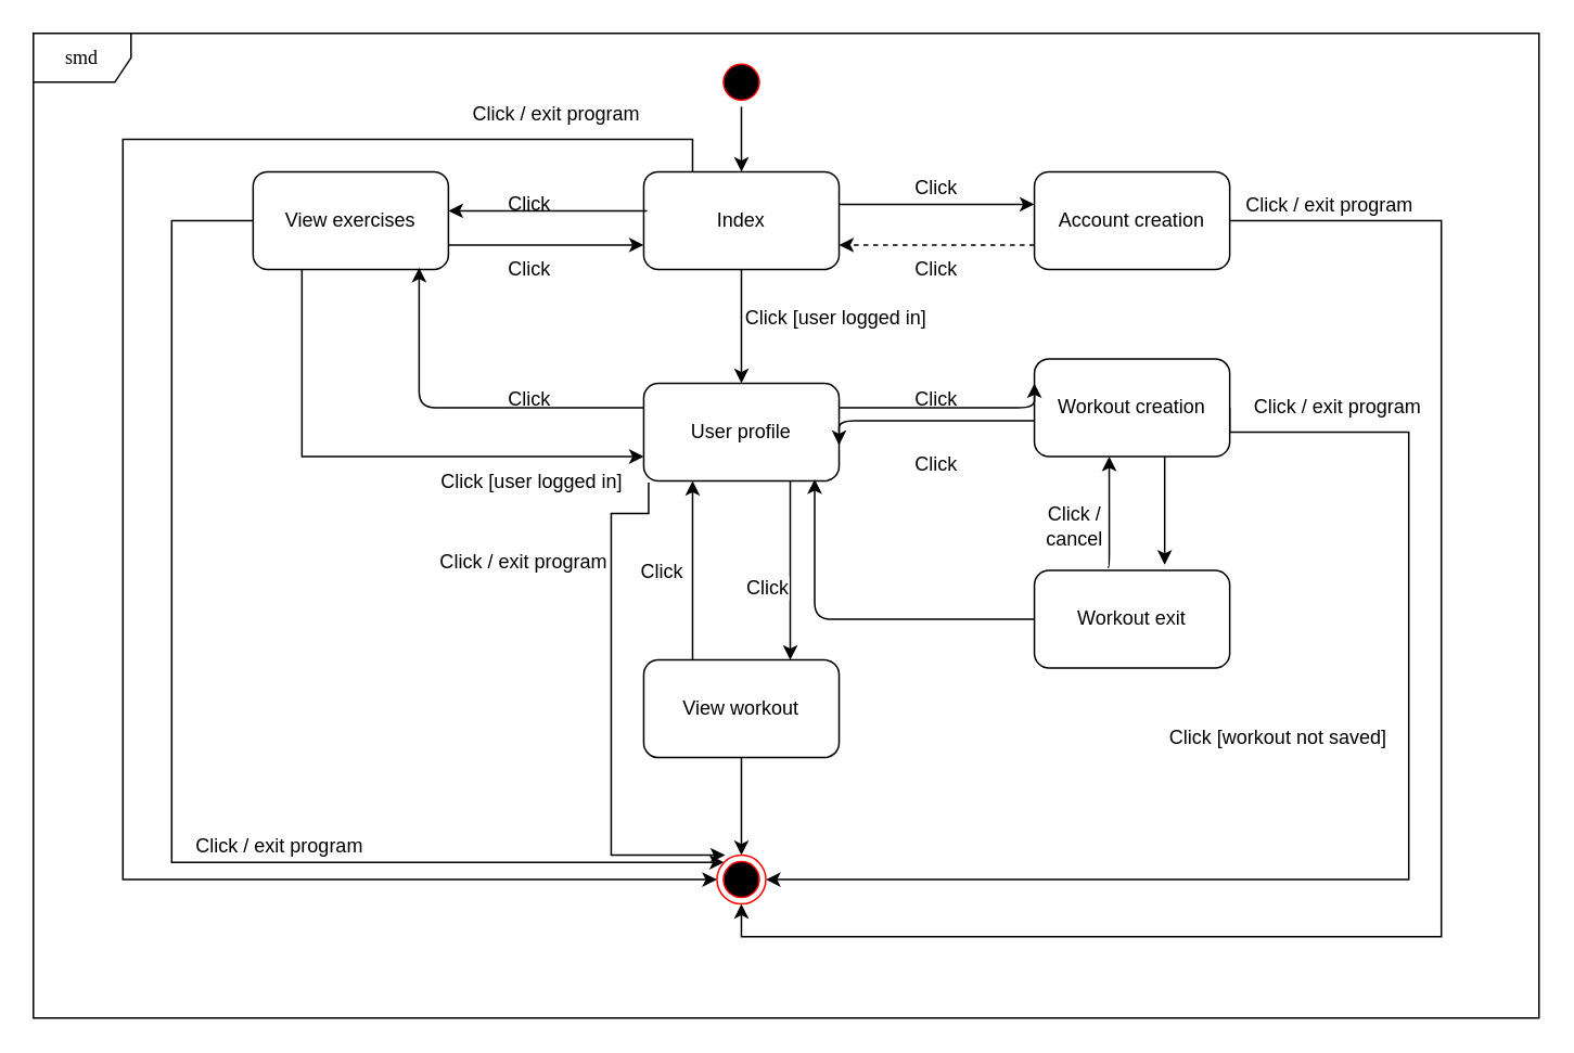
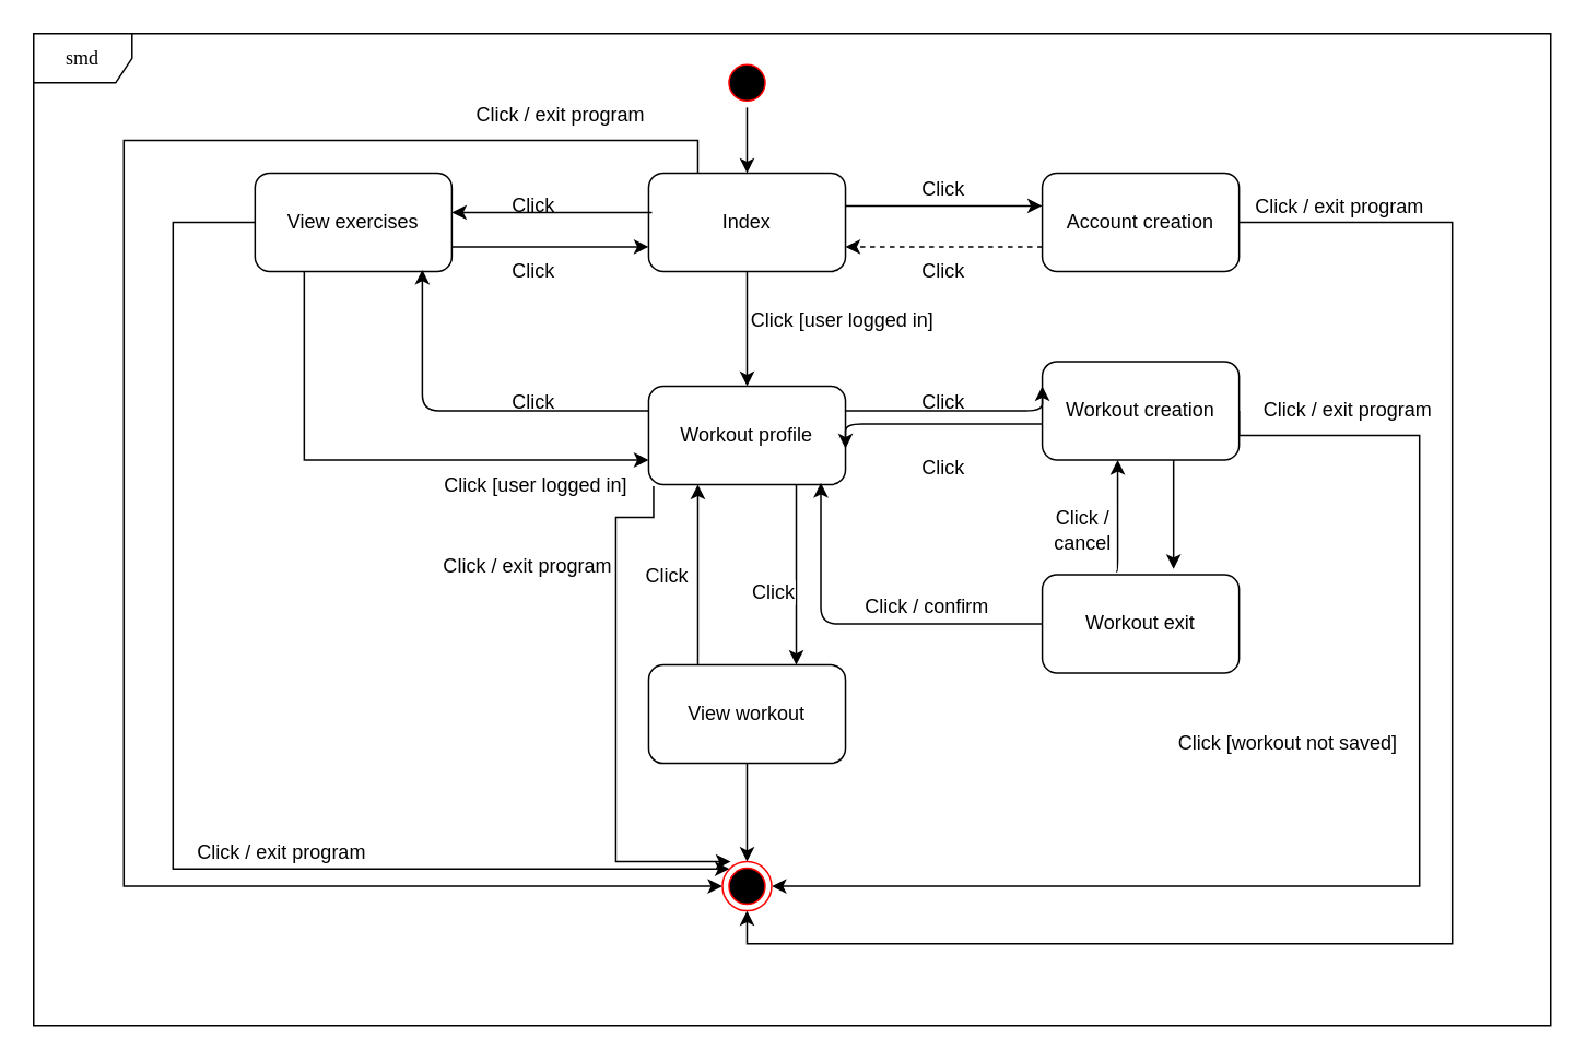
- <mxCell id="9" value="User profile" style="rounded=1;whiteSpace=wrap;html=1;" vertex="1" parent="1"><mxGeometry x="395" y="235" width="120" height="60" as="geometry" /></mxCell>
+ <mxCell id="9" value="Workout profile" style="rounded=1;whiteSpace=wrap;html=1;" vertex="1" parent="1"><mxGeometry x="395" y="235" width="120" height="60" as="geometry" /></mxCell>
+ <mxCell id="40" value="Click / confirm " style="text;html=1;strokeColor=none;fillColor=none;align=center;verticalAlign=middle;whiteSpace=wrap;rounded=0;" vertex="1" parent="1"><mxGeometry x="525" y="360" width="80" height="20" as="geometry" /></mxCell>
